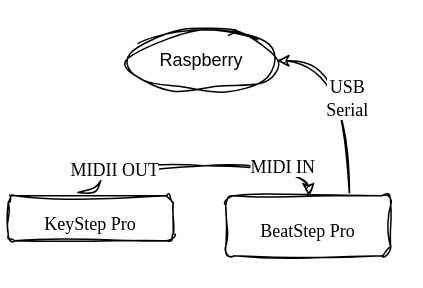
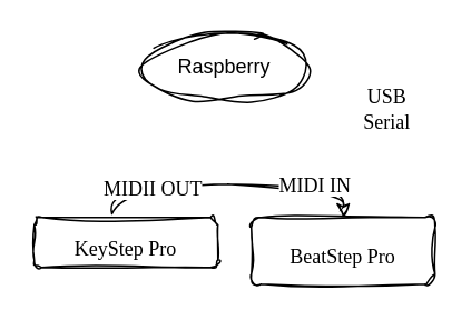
- <mxCell id="4" style="edgeStyle=orthogonalEdgeStyle;curved=1;sketch=1;hachureGap=4;jiggle=2;curveFitting=1;html=1;exitX=0.75;exitY=0;exitDx=0;exitDy=0;entryX=1;entryY=0.5;entryDx=0;entryDy=0;fontFamily=Architects Daughter;fontSource=https%3A%2F%2Ffonts.googleapis.com%2Fcss%3Ffamily%3DArchitects%2BDaughter;fontSize=12;" edge="1" parent="1" source="5" target="2"><mxGeometry relative="1" as="geometry" /></mxCell>
- <mxCell id="3" value="&lt;font style=&quot;font-size: 12px;&quot;&gt;KeyStep Pro&lt;/font&gt;" style="rounded=1;whiteSpace=wrap;html=1;sketch=1;hachureGap=4;jiggle=2;curveFitting=1;fontFamily=Architects Daughter;fontSource=https%3A%2F%2Ffonts.googleapis.com%2Fcss%3Ffamily%3DArchitects%2BDaughter;fontSize=20;" vertex="1" parent="1"><mxGeometry x="5" y="130" width="110" height="30" as="geometry" /></mxCell>
+ <mxCell id="3" value="&lt;font style=&quot;font-size: 12px;&quot;&gt;KeyStep Pro&lt;/font&gt;" style="rounded=1;whiteSpace=wrap;html=1;sketch=1;hachureGap=4;jiggle=2;curveFitting=1;fontFamily=Architects Daughter;fontSource=https%3A%2F%2Ffonts.googleapis.com%2Fcss%3Ffamily%3DArchitects%2BDaughter;fontSize=20;" vertex="1" parent="1"><mxGeometry x="20" y="130" width="110" height="30" as="geometry" /></mxCell>
